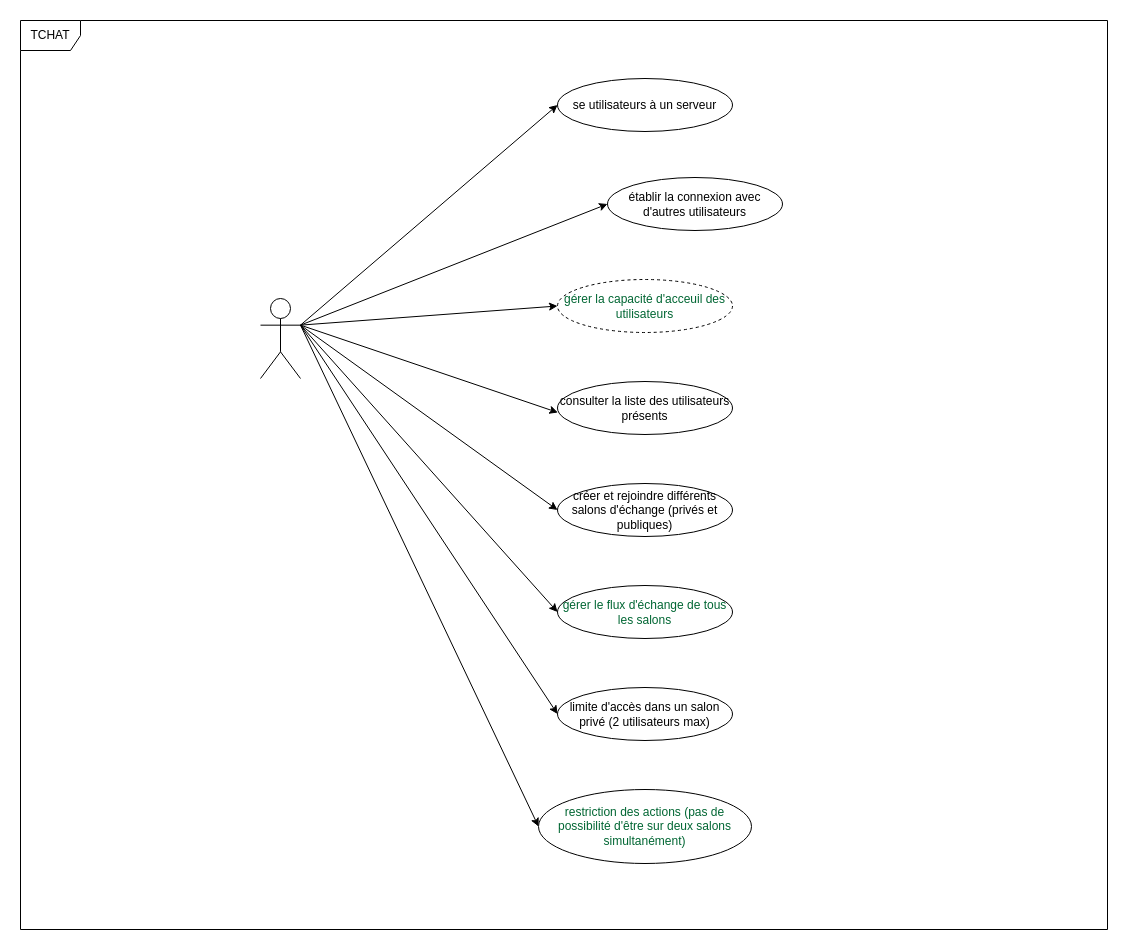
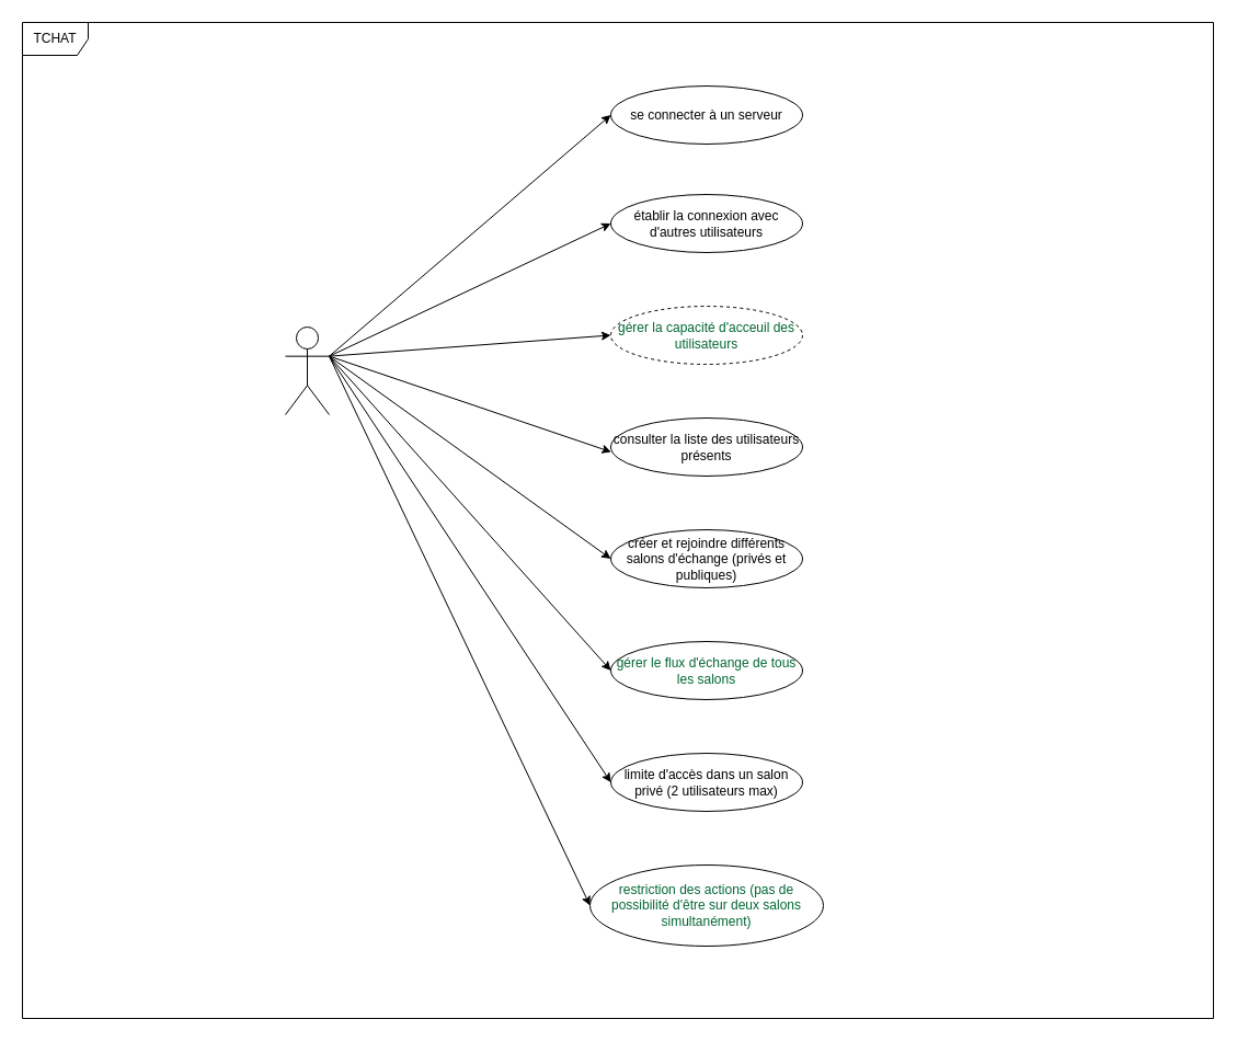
- <mxCell id="11" value="se utilisateurs à un serveur" style="ellipse;whiteSpace=wrap;html=1;" vertex="1" parent="1"><mxGeometry x="557" y="78" width="175" height="53" as="geometry" /></mxCell>
+ <mxCell id="11" value="se connecter à un serveur" style="ellipse;whiteSpace=wrap;html=1;" vertex="1" parent="1"><mxGeometry x="557" y="78" width="175" height="53" as="geometry" /></mxCell>
- <mxCell id="12" value="établir la connexion avec d'autres utilisateurs" style="ellipse;whiteSpace=wrap;html=1;" vertex="1" parent="1"><mxGeometry x="607" y="177" width="175" height="53" as="geometry" /></mxCell>
+ <mxCell id="12" value="établir la connexion avec d'autres utilisateurs" style="ellipse;whiteSpace=wrap;html=1;" vertex="1" parent="1"><mxGeometry x="557" y="177" width="175" height="53" as="geometry" /></mxCell>
